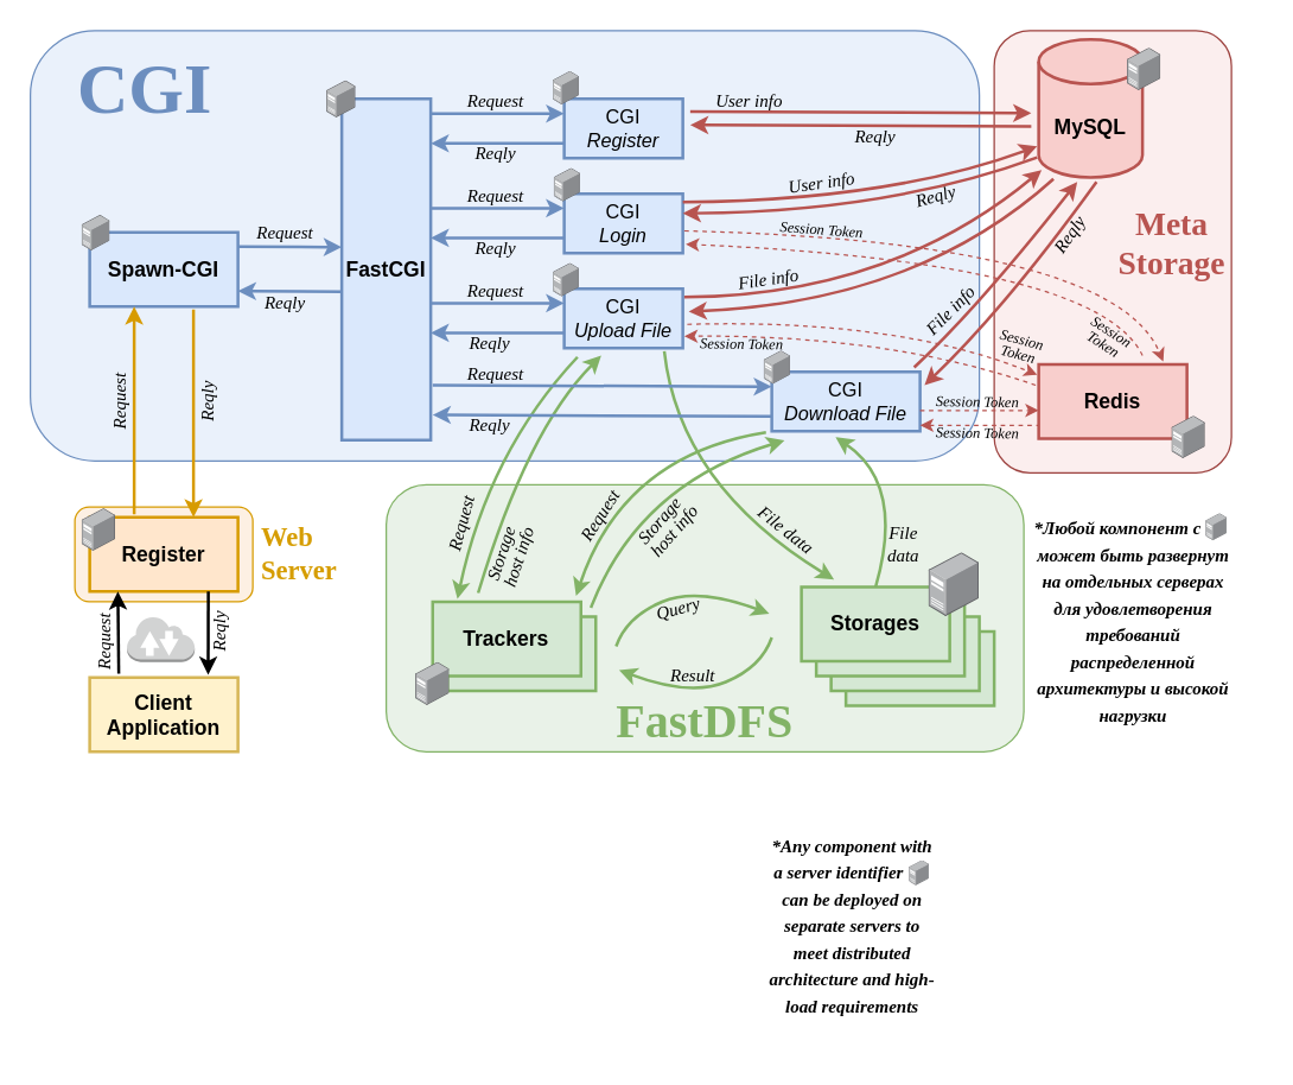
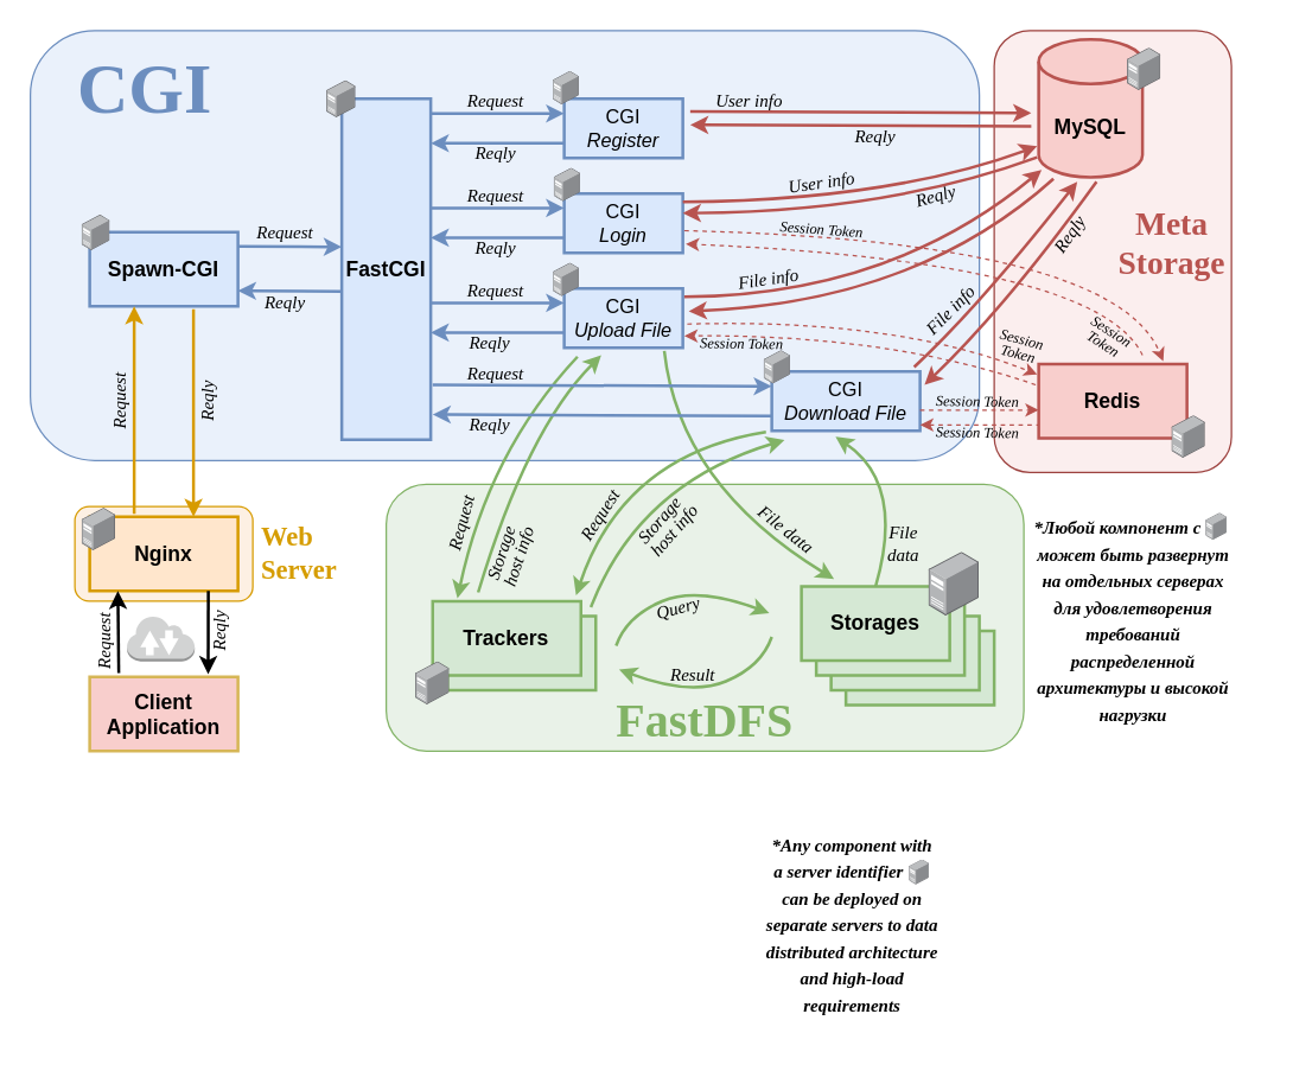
- <mxCell id="7" value="&lt;font style=&quot;font-size: 14px;&quot;&gt;&lt;b&gt;Register&lt;/b&gt;&lt;/font&gt;" style="rounded=0;whiteSpace=wrap;html=1;strokeWidth=2;fillColor=#ffe6cc;strokeColor=#d79b00;" vertex="1" parent="1"><mxGeometry x="60" y="348" width="100" height="50" as="geometry" /></mxCell>
+ <mxCell id="7" value="&lt;font style=&quot;font-size: 14px;&quot;&gt;&lt;b&gt;Nginx&lt;/b&gt;&lt;/font&gt;" style="rounded=0;whiteSpace=wrap;html=1;strokeWidth=2;fillColor=#ffe6cc;strokeColor=#d79b00;" vertex="1" parent="1"><mxGeometry x="60" y="348" width="100" height="50" as="geometry" /></mxCell>
- <mxCell id="8" value="&lt;font style=&quot;font-size: 14px;&quot;&gt;&lt;b&gt;Client&lt;/b&gt;&lt;/font&gt;&lt;div&gt;&lt;font style=&quot;font-size: 14px;&quot;&gt;&lt;b&gt;Application&lt;/b&gt;&lt;/font&gt;&lt;/div&gt;" style="rounded=0;whiteSpace=wrap;html=1;strokeWidth=2;fillColor=#fff2cc;strokeColor=#d6b656;" vertex="1" parent="1"><mxGeometry x="60" y="456" width="100" height="50" as="geometry" /></mxCell>
+ <mxCell id="8" value="&lt;font style=&quot;font-size: 14px;&quot;&gt;&lt;b&gt;Client&lt;/b&gt;&lt;/font&gt;&lt;div&gt;&lt;font style=&quot;font-size: 14px;&quot;&gt;&lt;b&gt;Application&lt;/b&gt;&lt;/font&gt;&lt;/div&gt;" style="rounded=0;whiteSpace=wrap;html=1;strokeWidth=2;fillColor=#f8cecc;strokeColor=#d6b656;" vertex="1" parent="1"><mxGeometry x="60" y="456" width="100" height="50" as="geometry" /></mxCell>
- <mxCell id="110" value="&lt;div style=&quot;line-height: 150%;&quot;&gt;&lt;b&gt;&lt;i&gt;&lt;font face=&quot;Times New Roman&quot;&gt;*Any component with a server identifier&amp;nbsp; &amp;nbsp; &amp;nbsp;&amp;nbsp;&lt;/font&gt;&lt;/i&gt;&lt;/b&gt;&lt;div&gt;&lt;b&gt;&lt;i&gt;&lt;font face=&quot;Times New Roman&quot;&gt;can be deployed on separate servers to meet distributed architecture and high-load requirements&lt;/font&gt;&lt;/i&gt;&lt;/b&gt;&lt;/div&gt;&lt;/div&gt;" style="text;html=1;align=center;verticalAlign=middle;whiteSpace=wrap;rounded=0;" vertex="1" parent="109"><mxGeometry width="119" height="171.24" as="geometry" /></mxCell>
+ <mxCell id="110" value="&lt;div style=&quot;line-height: 150%;&quot;&gt;&lt;b&gt;&lt;i&gt;&lt;font face=&quot;Times New Roman&quot;&gt;*Any component with a server identifier&amp;nbsp; &amp;nbsp; &amp;nbsp;&amp;nbsp;&lt;/font&gt;&lt;/i&gt;&lt;/b&gt;&lt;div&gt;&lt;b&gt;&lt;i&gt;&lt;font face=&quot;Times New Roman&quot;&gt;can be deployed on separate servers to data distributed architecture and high-load requirements&lt;/font&gt;&lt;/i&gt;&lt;/b&gt;&lt;/div&gt;&lt;/div&gt;" style="text;html=1;align=center;verticalAlign=middle;whiteSpace=wrap;rounded=0;" vertex="1" parent="109"><mxGeometry width="119" height="171.24" as="geometry" /></mxCell>
